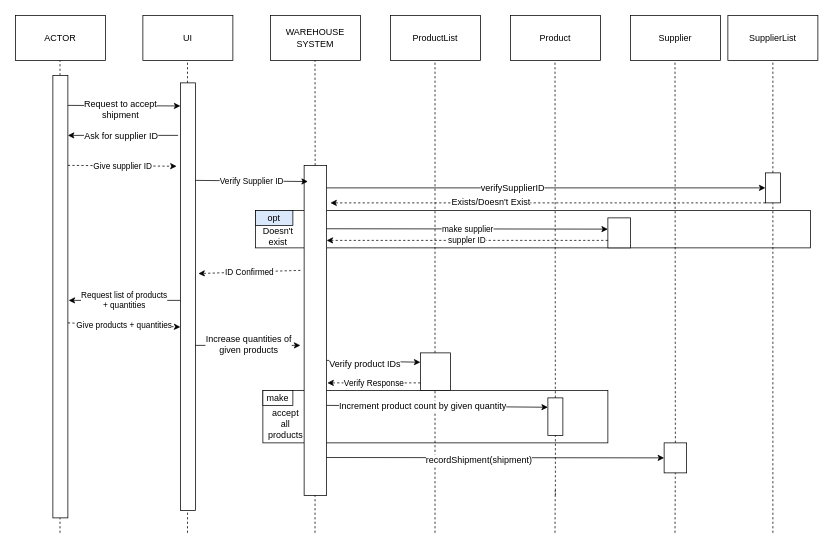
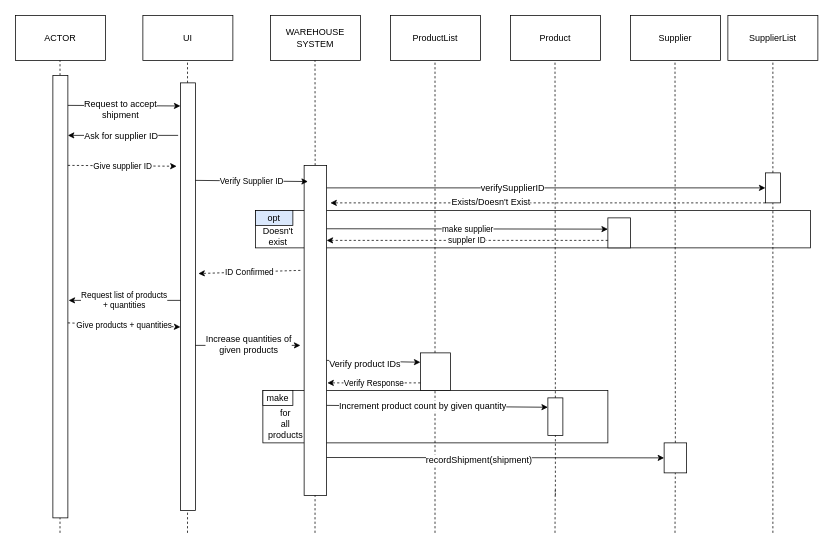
- <mxCell id="53" value="&lt;div&gt;accept&lt;/div&gt;&lt;div&gt;all&lt;/div&gt;&lt;div&gt;products&lt;br&gt;&lt;/div&gt;" style="text;html=1;align=center;verticalAlign=middle;resizable=0;points=[];autosize=1;" vertex="1" parent="1"><mxGeometry x="350" y="540" width="60" height="50" as="geometry" /></mxCell>
+ <mxCell id="53" value="&lt;div&gt;for&lt;/div&gt;&lt;div&gt;all&lt;/div&gt;&lt;div&gt;products&lt;br&gt;&lt;/div&gt;" style="text;html=1;align=center;verticalAlign=middle;resizable=0;points=[];autosize=1;" vertex="1" parent="1"><mxGeometry x="350" y="540" width="60" height="50" as="geometry" /></mxCell>
